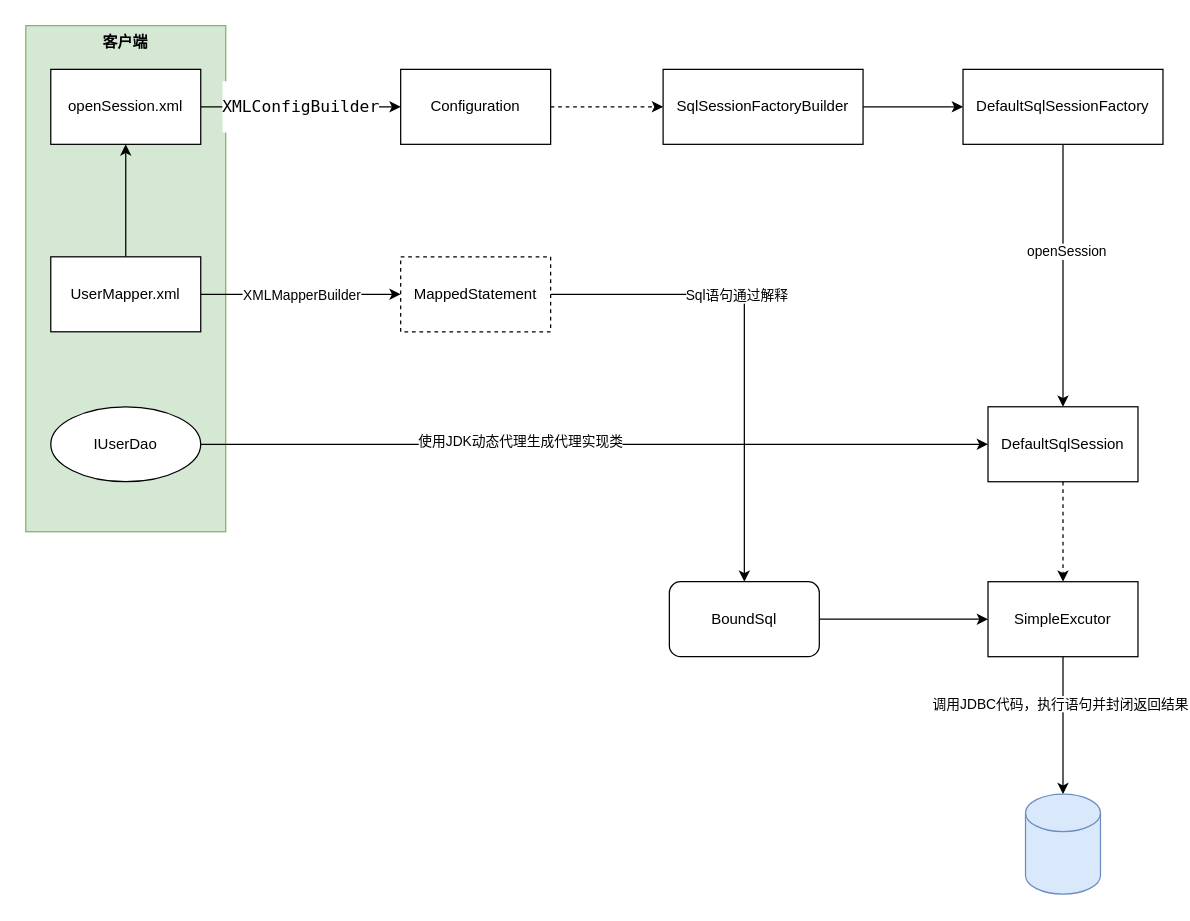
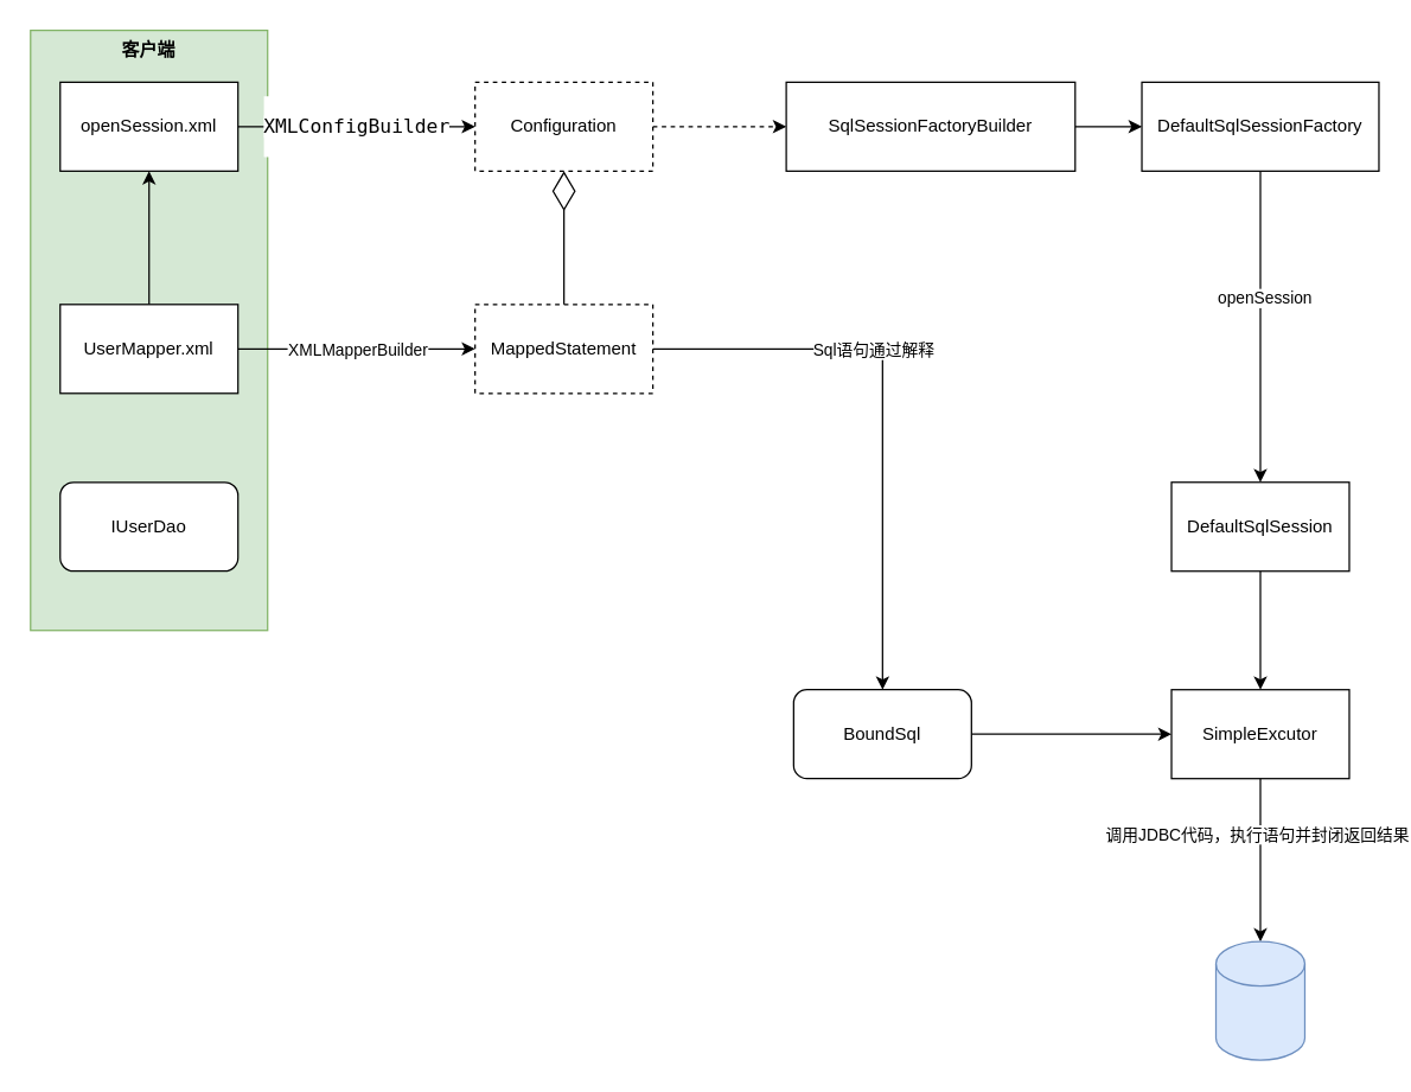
- <mxCell id="10" value="Configuration" style="whiteSpace=wrap;html=1;rounded=0;" parent="1" vertex="1"><mxGeometry x="320" y="55" width="120" height="60" as="geometry" /></mxCell>
+ <mxCell id="10" value="Configuration" style="whiteSpace=wrap;html=1;rounded=0;dashed=1;" parent="1" vertex="1"><mxGeometry x="320" y="55" width="120" height="60" as="geometry" /></mxCell>
- <mxCell id="21" value="SqlSessionFactoryBuilder" style="whiteSpace=wrap;html=1;rounded=0;" parent="1" vertex="1"><mxGeometry x="530" y="55" width="160" height="60" as="geometry" /></mxCell>
+ <mxCell id="21" value="SqlSessionFactoryBuilder" style="whiteSpace=wrap;html=1;rounded=0;" parent="1" vertex="1"><mxGeometry x="530" y="55" width="195" height="60" as="geometry" /></mxCell>
+ <mxCell id="17" value="" style="endArrow=diamondThin;endFill=0;endSize=24;html=1;fontColor=#000000;entryX=0.5;entryY=1;entryDx=0;entryDy=0;" parent="1" source="16" target="10" edge="1"><mxGeometry width="160" relative="1" as="geometry"><mxPoint x="500" y="185" as="sourcePoint" /><mxPoint x="660" y="185" as="targetPoint" /></mxGeometry></mxCell>
- <mxCell id="28" value="IUserDao" style="ellipse;whiteSpace=wrap;html=1;" parent="1" vertex="1"><mxGeometry x="40" y="325" width="120" height="60" as="geometry" /></mxCell>
+ <mxCell id="28" value="IUserDao" style="rounded=1;whiteSpace=wrap;html=1;" parent="1" vertex="1"><mxGeometry x="40" y="325" width="120" height="60" as="geometry" /></mxCell>
- <mxCell id="26" style="edgeStyle=orthogonalEdgeStyle;rounded=0;orthogonalLoop=1;jettySize=auto;html=1;entryX=0;entryY=0.5;entryDx=0;entryDy=0;" parent="1" source="28" target="19" edge="1"><mxGeometry relative="1" as="geometry" /></mxCell>
- <mxCell id="27" value="使用JDK动态代理生成代理实现类" style="edgeLabel;html=1;align=center;verticalAlign=middle;resizable=0;points=[];" parent="26" vertex="1" connectable="0"><mxGeometry x="-0.192" y="3" relative="1" as="geometry"><mxPoint as="offset" /></mxGeometry></mxCell>
- <mxCell id="18" value="" style="edgeStyle=orthogonalEdgeStyle;rounded=0;orthogonalLoop=1;jettySize=auto;html=1;dashed=1;" parent="1" source="19" target="24" edge="1"><mxGeometry relative="1" as="geometry" /></mxCell>
+ <mxCell id="18" value="" style="edgeStyle=orthogonalEdgeStyle;rounded=0;orthogonalLoop=1;jettySize=auto;html=1;" parent="1" source="19" target="24" edge="1"><mxGeometry relative="1" as="geometry" /></mxCell>
